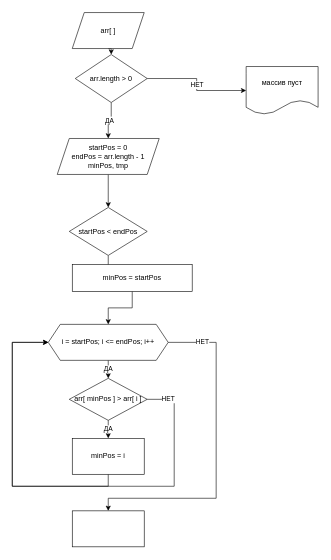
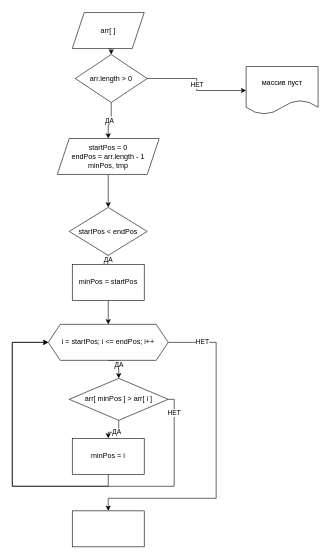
- <mxCell id="13" value="minPos = startPos" style="rounded=0;whiteSpace=wrap;html=1;" vertex="1" parent="1"><mxGeometry x="120" y="440" width="200" height="45" as="geometry" /></mxCell>
+ <mxCell id="13" value="minPos = startPos" style="rounded=0;whiteSpace=wrap;html=1;" vertex="1" parent="1"><mxGeometry x="120" y="440" width="120" height="60" as="geometry" /></mxCell>
- <mxCell id="19" value="arr[ minPos ] &amp;gt; arr[ i ]" style="rhombus;whiteSpace=wrap;html=1;" vertex="1" parent="1"><mxGeometry x="115" y="630" width="130" height="70" as="geometry" /></mxCell>
+ <mxCell id="19" value="arr[ minPos ] &amp;gt; arr[ i ]" style="rhombus;whiteSpace=wrap;html=1;" vertex="1" parent="1"><mxGeometry x="115" y="630" width="165" height="70" as="geometry" /></mxCell>
